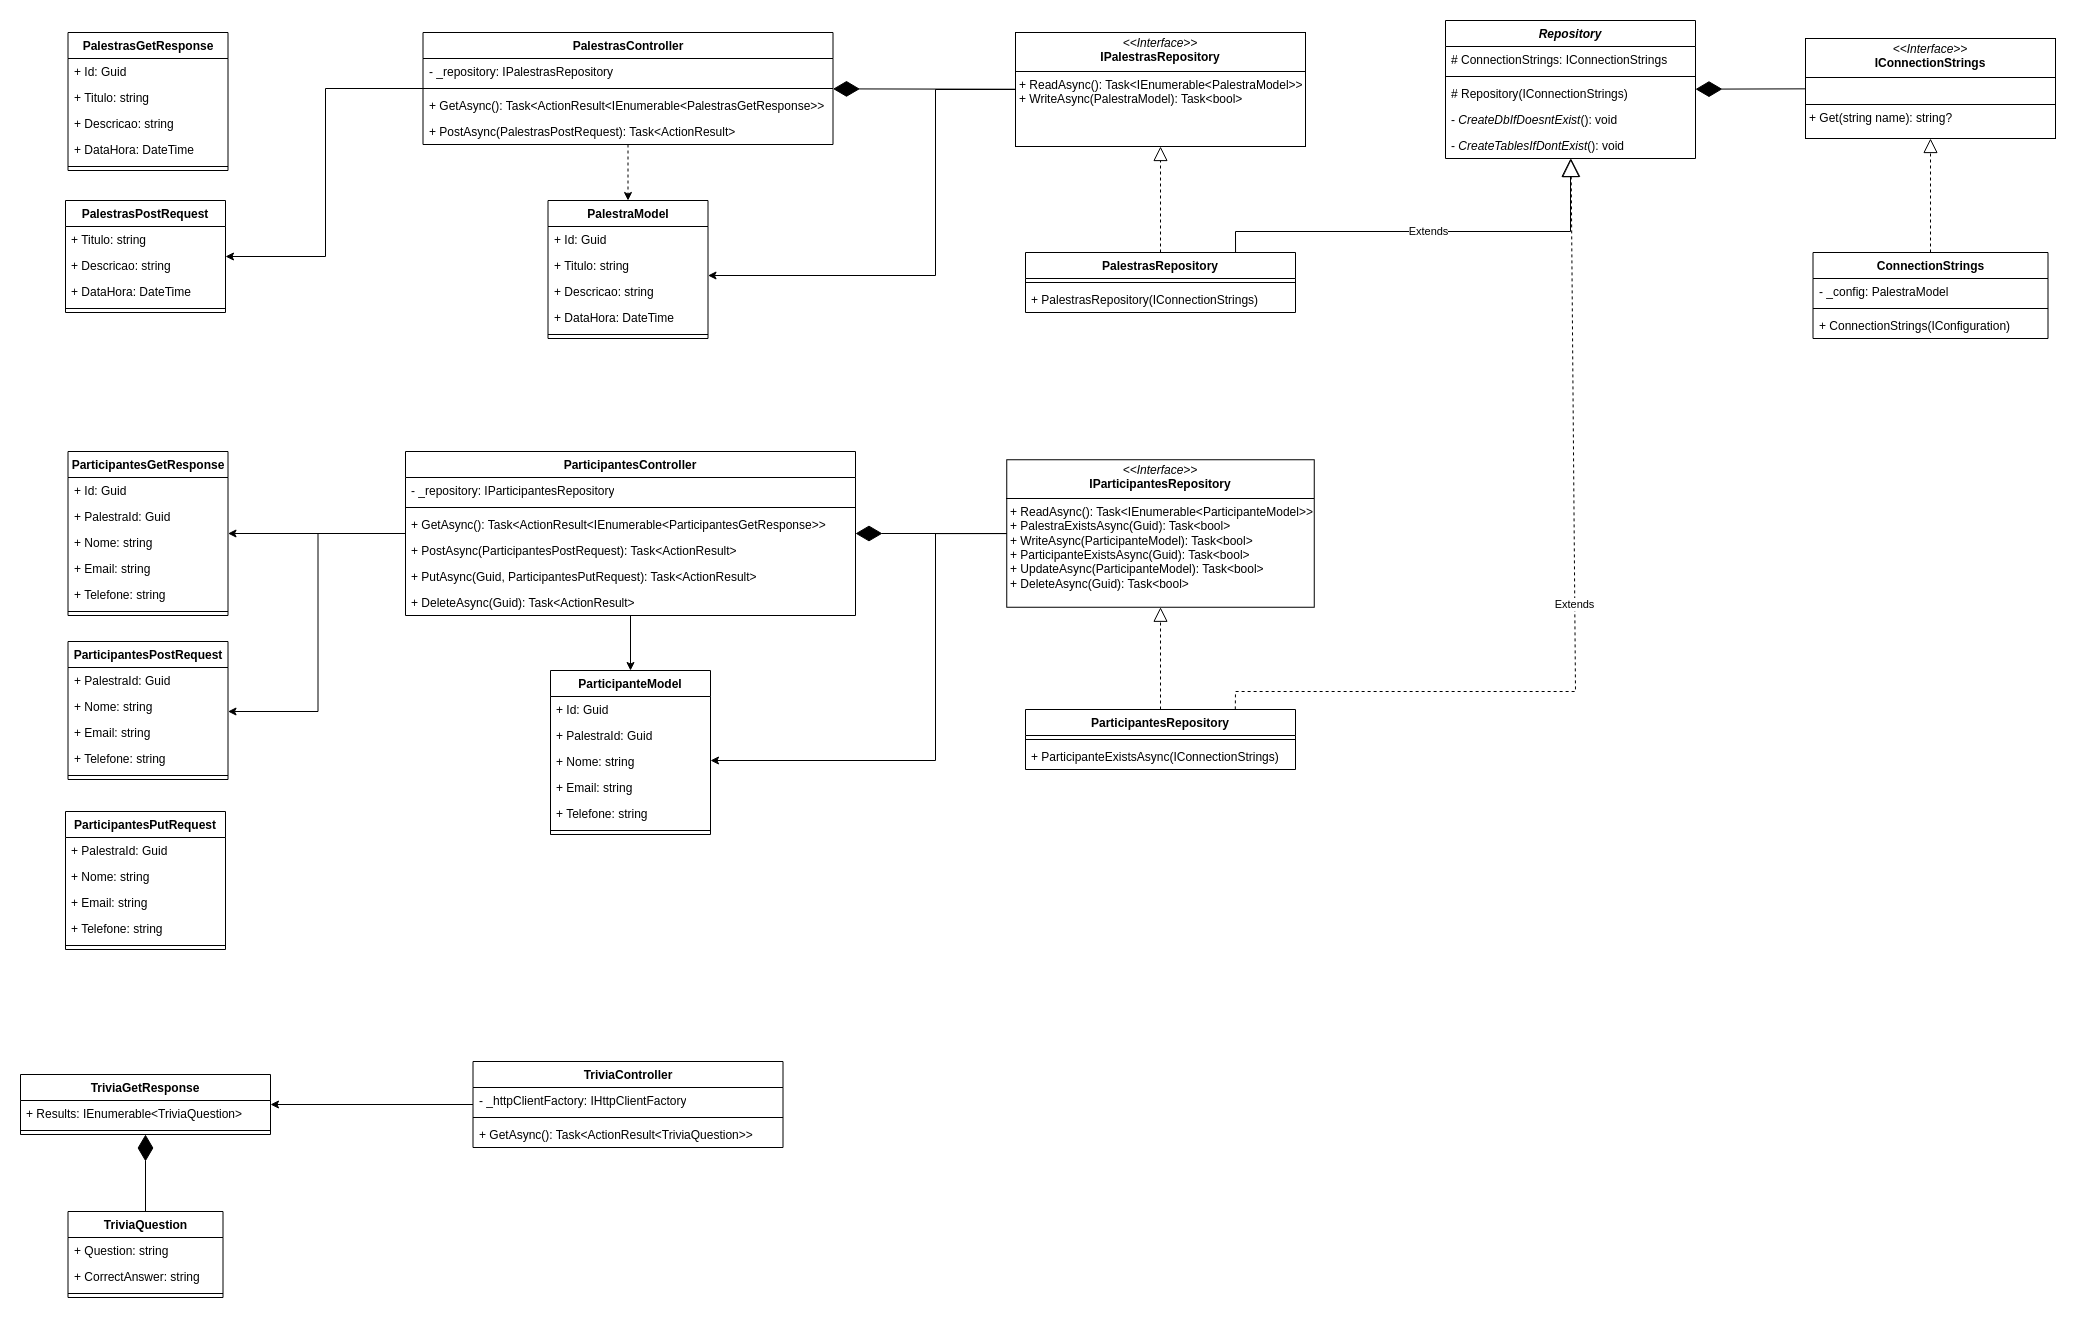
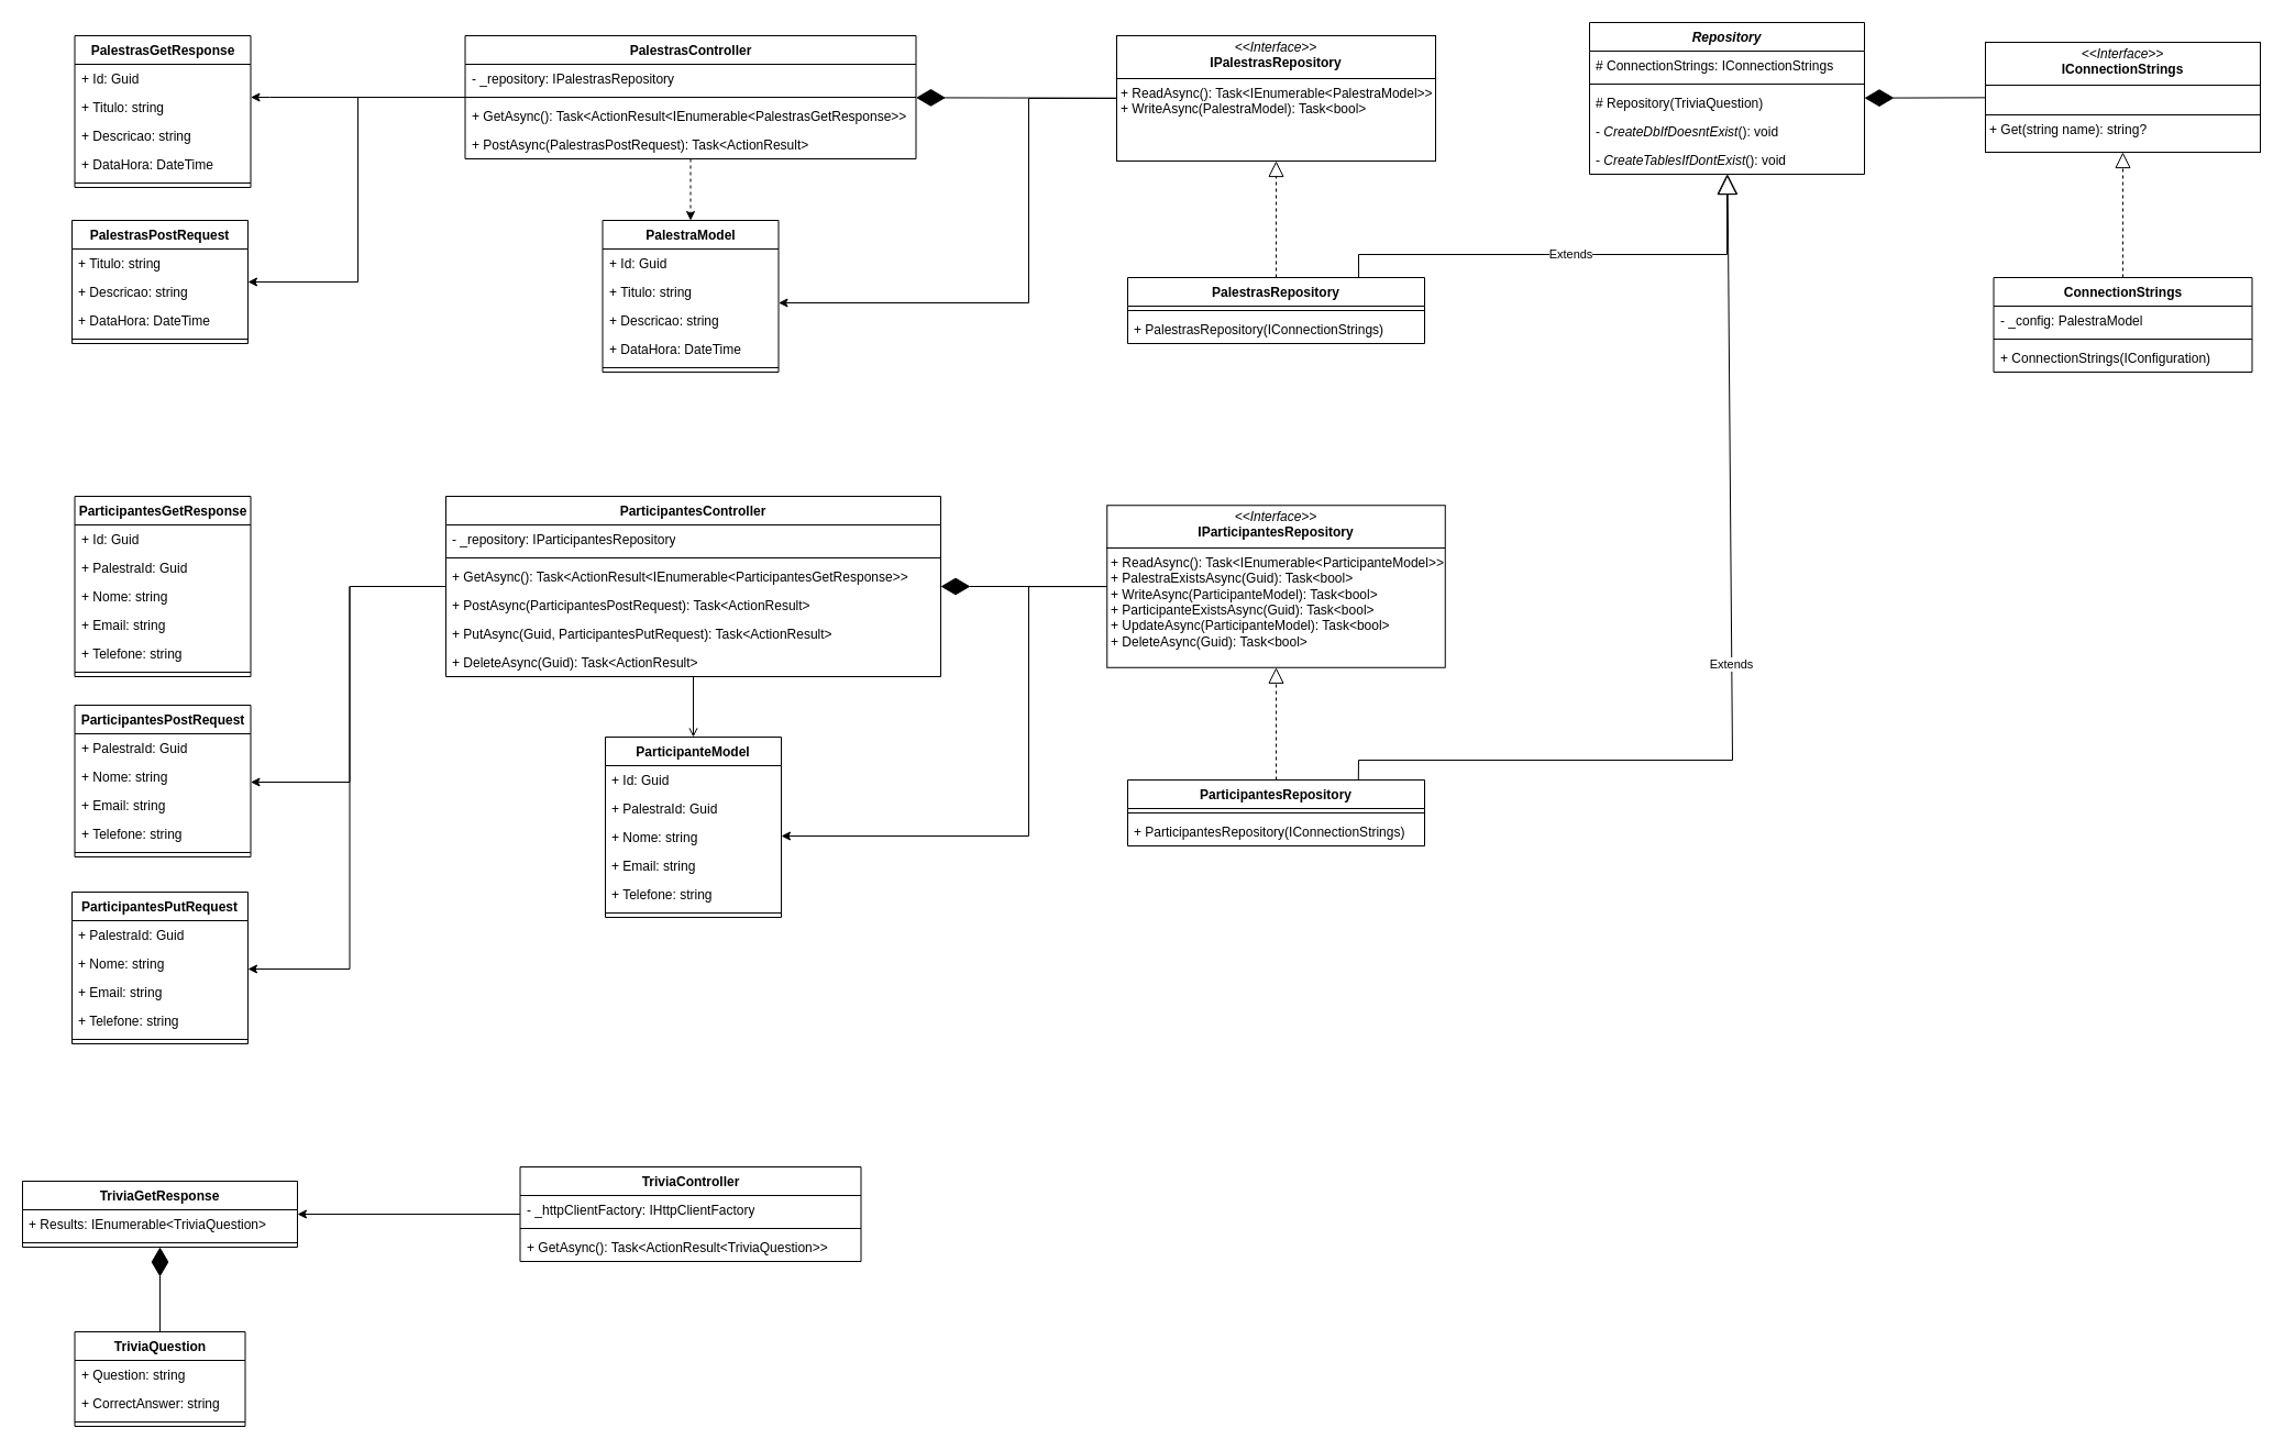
+ <mxCell id="19" style="edgeStyle=orthogonalEdgeStyle;rounded=0;orthogonalLoop=1;jettySize=auto;html=1;" parent="1" source="20" target="74" edge="1"><mxGeometry relative="1" as="geometry"><Array as="points"><mxPoint x="245" y="88" /><mxPoint x="245" y="88" /></Array></mxGeometry></mxCell>
- <mxCell id="101" value="#&amp;nbsp;&lt;span style=&quot;text-align: center;&quot;&gt;Repository&lt;/span&gt;(&lt;span style=&quot;text-align: center;&quot;&gt;IConnectionStrings&lt;/span&gt;)" style="text;strokeColor=none;fillColor=none;align=left;verticalAlign=top;spacingLeft=4;spacingRight=4;overflow=hidden;rotatable=0;points=[[0,0.5],[1,0.5]];portConstraint=eastwest;whiteSpace=wrap;html=1;" vertex="1" parent="98"><mxGeometry y="60" width="250" height="26" as="geometry" /></mxCell>
+ <mxCell id="101" value="#&amp;nbsp;&lt;span style=&quot;text-align: center;&quot;&gt;Repository&lt;/span&gt;(&lt;span style=&quot;text-align: center;&quot;&gt;TriviaQuestion&lt;/span&gt;)" style="text;strokeColor=none;fillColor=none;align=left;verticalAlign=top;spacingLeft=4;spacingRight=4;overflow=hidden;rotatable=0;points=[[0,0.5],[1,0.5]];portConstraint=eastwest;whiteSpace=wrap;html=1;" vertex="1" parent="98"><mxGeometry y="60" width="250" height="26" as="geometry" /></mxCell>
- <mxCell id="28" style="edgeStyle=orthogonalEdgeStyle;rounded=0;orthogonalLoop=1;jettySize=auto;html=1;" parent="1" source="29" target="80" edge="1"><mxGeometry relative="1" as="geometry" /></mxCell>
- <mxCell id="27" style="edgeStyle=orthogonalEdgeStyle;rounded=0;orthogonalLoop=1;jettySize=auto;html=1;" parent="1" source="29" target="62" edge="1"><mxGeometry relative="1" as="geometry" /></mxCell>
+ <mxCell id="27" style="edgeStyle=orthogonalEdgeStyle;rounded=0;orthogonalLoop=1;jettySize=auto;html=1;endArrow=open;" parent="1" source="29" target="62" edge="1"><mxGeometry relative="1" as="geometry" /></mxCell>
- <mxCell id="104" value="Extends" style="endArrow=block;endSize=16;endFill=0;html=1;rounded=0;exitX=0.777;exitY=-0.002;exitDx=0;exitDy=0;exitPerimeter=0;dashed=1;" edge="1" parent="1" source="57" target="98"><mxGeometry width="160" relative="1" as="geometry"><mxPoint x="1345" y="351" as="sourcePoint" /><mxPoint x="1505" y="351" as="targetPoint" /><Array as="points"><mxPoint x="1235" y="691" /><mxPoint x="1575" y="691" /></Array></mxGeometry></mxCell>
+ <mxCell id="104" value="Extends" style="endArrow=block;endSize=16;endFill=0;html=1;rounded=0;exitX=0.777;exitY=-0.002;exitDx=0;exitDy=0;exitPerimeter=0;" edge="1" parent="1" source="57" target="98"><mxGeometry width="160" relative="1" as="geometry"><mxPoint x="1345" y="351" as="sourcePoint" /><mxPoint x="1505" y="351" as="targetPoint" /><Array as="points"><mxPoint x="1235" y="691" /><mxPoint x="1575" y="691" /></Array></mxGeometry></mxCell>
- <mxCell id="59" value="+ ParticipanteExistsAsync(&lt;span style=&quot;text-align: center;&quot;&gt;IConnectionStrings&lt;/span&gt;)" style="text;strokeColor=none;fillColor=none;align=left;verticalAlign=top;spacingLeft=4;spacingRight=4;overflow=hidden;rotatable=0;points=[[0,0.5],[1,0.5]];portConstraint=eastwest;whiteSpace=wrap;html=1;" parent="57" vertex="1"><mxGeometry y="34" width="270" height="26" as="geometry" /></mxCell>
+ <mxCell id="59" value="+ ParticipantesRepository(&lt;span style=&quot;text-align: center;&quot;&gt;IConnectionStrings&lt;/span&gt;)" style="text;strokeColor=none;fillColor=none;align=left;verticalAlign=top;spacingLeft=4;spacingRight=4;overflow=hidden;rotatable=0;points=[[0,0.5],[1,0.5]];portConstraint=eastwest;whiteSpace=wrap;html=1;" parent="57" vertex="1"><mxGeometry y="34" width="270" height="26" as="geometry" /></mxCell>
+ <mxCell id="26" style="edgeStyle=orthogonalEdgeStyle;rounded=0;orthogonalLoop=1;jettySize=auto;html=1;" parent="1" source="29" target="49" edge="1"><mxGeometry relative="1" as="geometry"><Array as="points"><mxPoint x="317.5" y="533" /><mxPoint x="317.5" y="881" /></Array></mxGeometry></mxCell>
